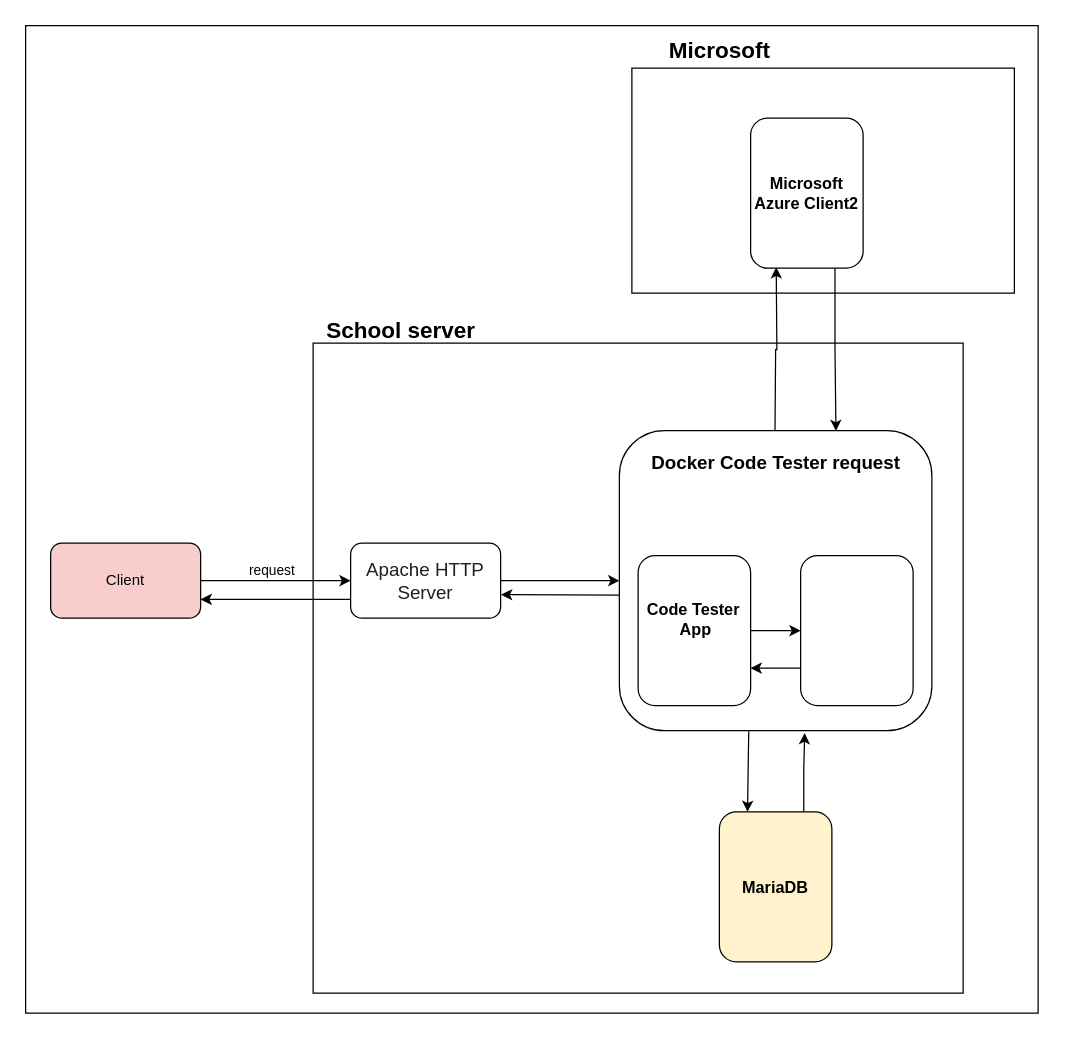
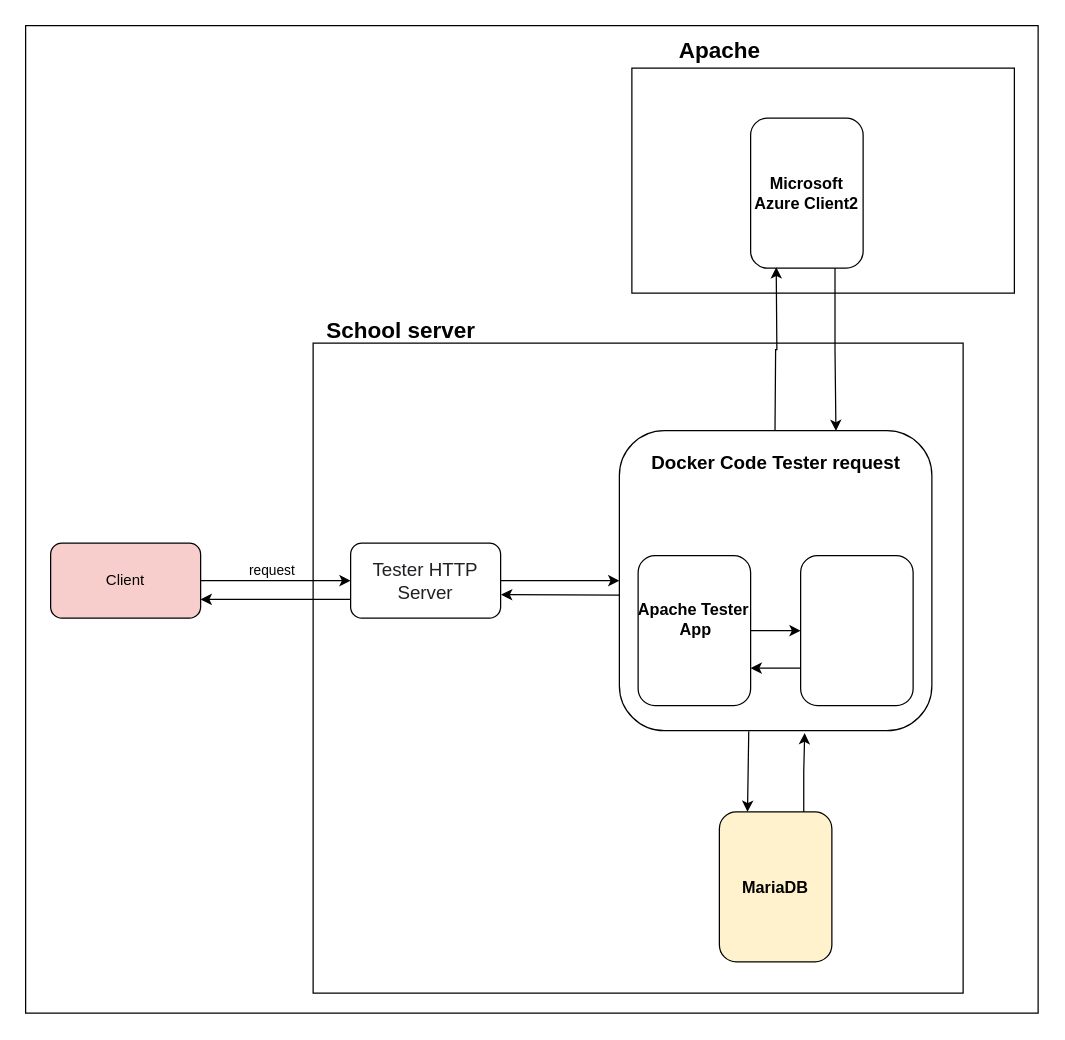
- <mxCell id="25" value="&lt;b&gt;&lt;font style=&quot;font-size: 18px;&quot;&gt;Microsoft&lt;/font&gt;&lt;/b&gt;" style="text;html=1;align=center;verticalAlign=middle;resizable=0;points=[];autosize=1;strokeColor=none;fillColor=none;" vertex="1" parent="1"><mxGeometry x="525" y="20" width="100" height="40" as="geometry" /></mxCell>
+ <mxCell id="25" value="&lt;b&gt;&lt;font style=&quot;font-size: 18px;&quot;&gt;Apache&lt;/font&gt;&lt;/b&gt;" style="text;html=1;align=center;verticalAlign=middle;resizable=0;points=[];autosize=1;strokeColor=none;fillColor=none;" vertex="1" parent="1"><mxGeometry x="525" y="20" width="100" height="40" as="geometry" /></mxCell>
- <mxCell id="12" value="&lt;span style=&quot;color: rgb(32, 33, 36); font-family: &amp;quot;Google Sans&amp;quot;, Arial, sans-serif-medium, sans-serif; text-align: left; background-color: rgb(255, 255, 255);&quot;&gt;&lt;font style=&quot;font-size: 15px;&quot;&gt;Apache HTTP Server&lt;/font&gt;&lt;/span&gt;" style="rounded=1;whiteSpace=wrap;html=1;" vertex="1" parent="1"><mxGeometry x="280" y="434" width="120" height="60" as="geometry" /></mxCell>
+ <mxCell id="12" value="&lt;span style=&quot;color: rgb(32, 33, 36); font-family: &amp;quot;Google Sans&amp;quot;, Arial, sans-serif-medium, sans-serif; text-align: left; background-color: rgb(255, 255, 255);&quot;&gt;&lt;font style=&quot;font-size: 15px;&quot;&gt;Tester HTTP Server&lt;/font&gt;&lt;/span&gt;" style="rounded=1;whiteSpace=wrap;html=1;" vertex="1" parent="1"><mxGeometry x="280" y="434" width="120" height="60" as="geometry" /></mxCell>
- <mxCell id="18" value="&lt;b style=&quot;&quot;&gt;&lt;font style=&quot;font-size: 13px;&quot;&gt;Code Tester&lt;/font&gt;&lt;/b&gt;&lt;div&gt;&lt;b style=&quot;&quot;&gt;&lt;font style=&quot;font-size: 13px;&quot;&gt;&amp;nbsp;App&lt;/font&gt;&lt;/b&gt;&lt;/div&gt;" style="text;html=1;align=center;verticalAlign=middle;resizable=0;points=[];autosize=1;strokeColor=none;fillColor=none;" vertex="1" parent="1"><mxGeometry x="504" y="475" width="100" height="40" as="geometry" /></mxCell>
+ <mxCell id="18" value="&lt;b style=&quot;&quot;&gt;&lt;font style=&quot;font-size: 13px;&quot;&gt;Apache Tester&lt;/font&gt;&lt;/b&gt;&lt;div&gt;&lt;b style=&quot;&quot;&gt;&lt;font style=&quot;font-size: 13px;&quot;&gt;&amp;nbsp;App&lt;/font&gt;&lt;/b&gt;&lt;/div&gt;" style="text;html=1;align=center;verticalAlign=middle;resizable=0;points=[];autosize=1;strokeColor=none;fillColor=none;" vertex="1" parent="1"><mxGeometry x="504" y="475" width="100" height="40" as="geometry" /></mxCell>
